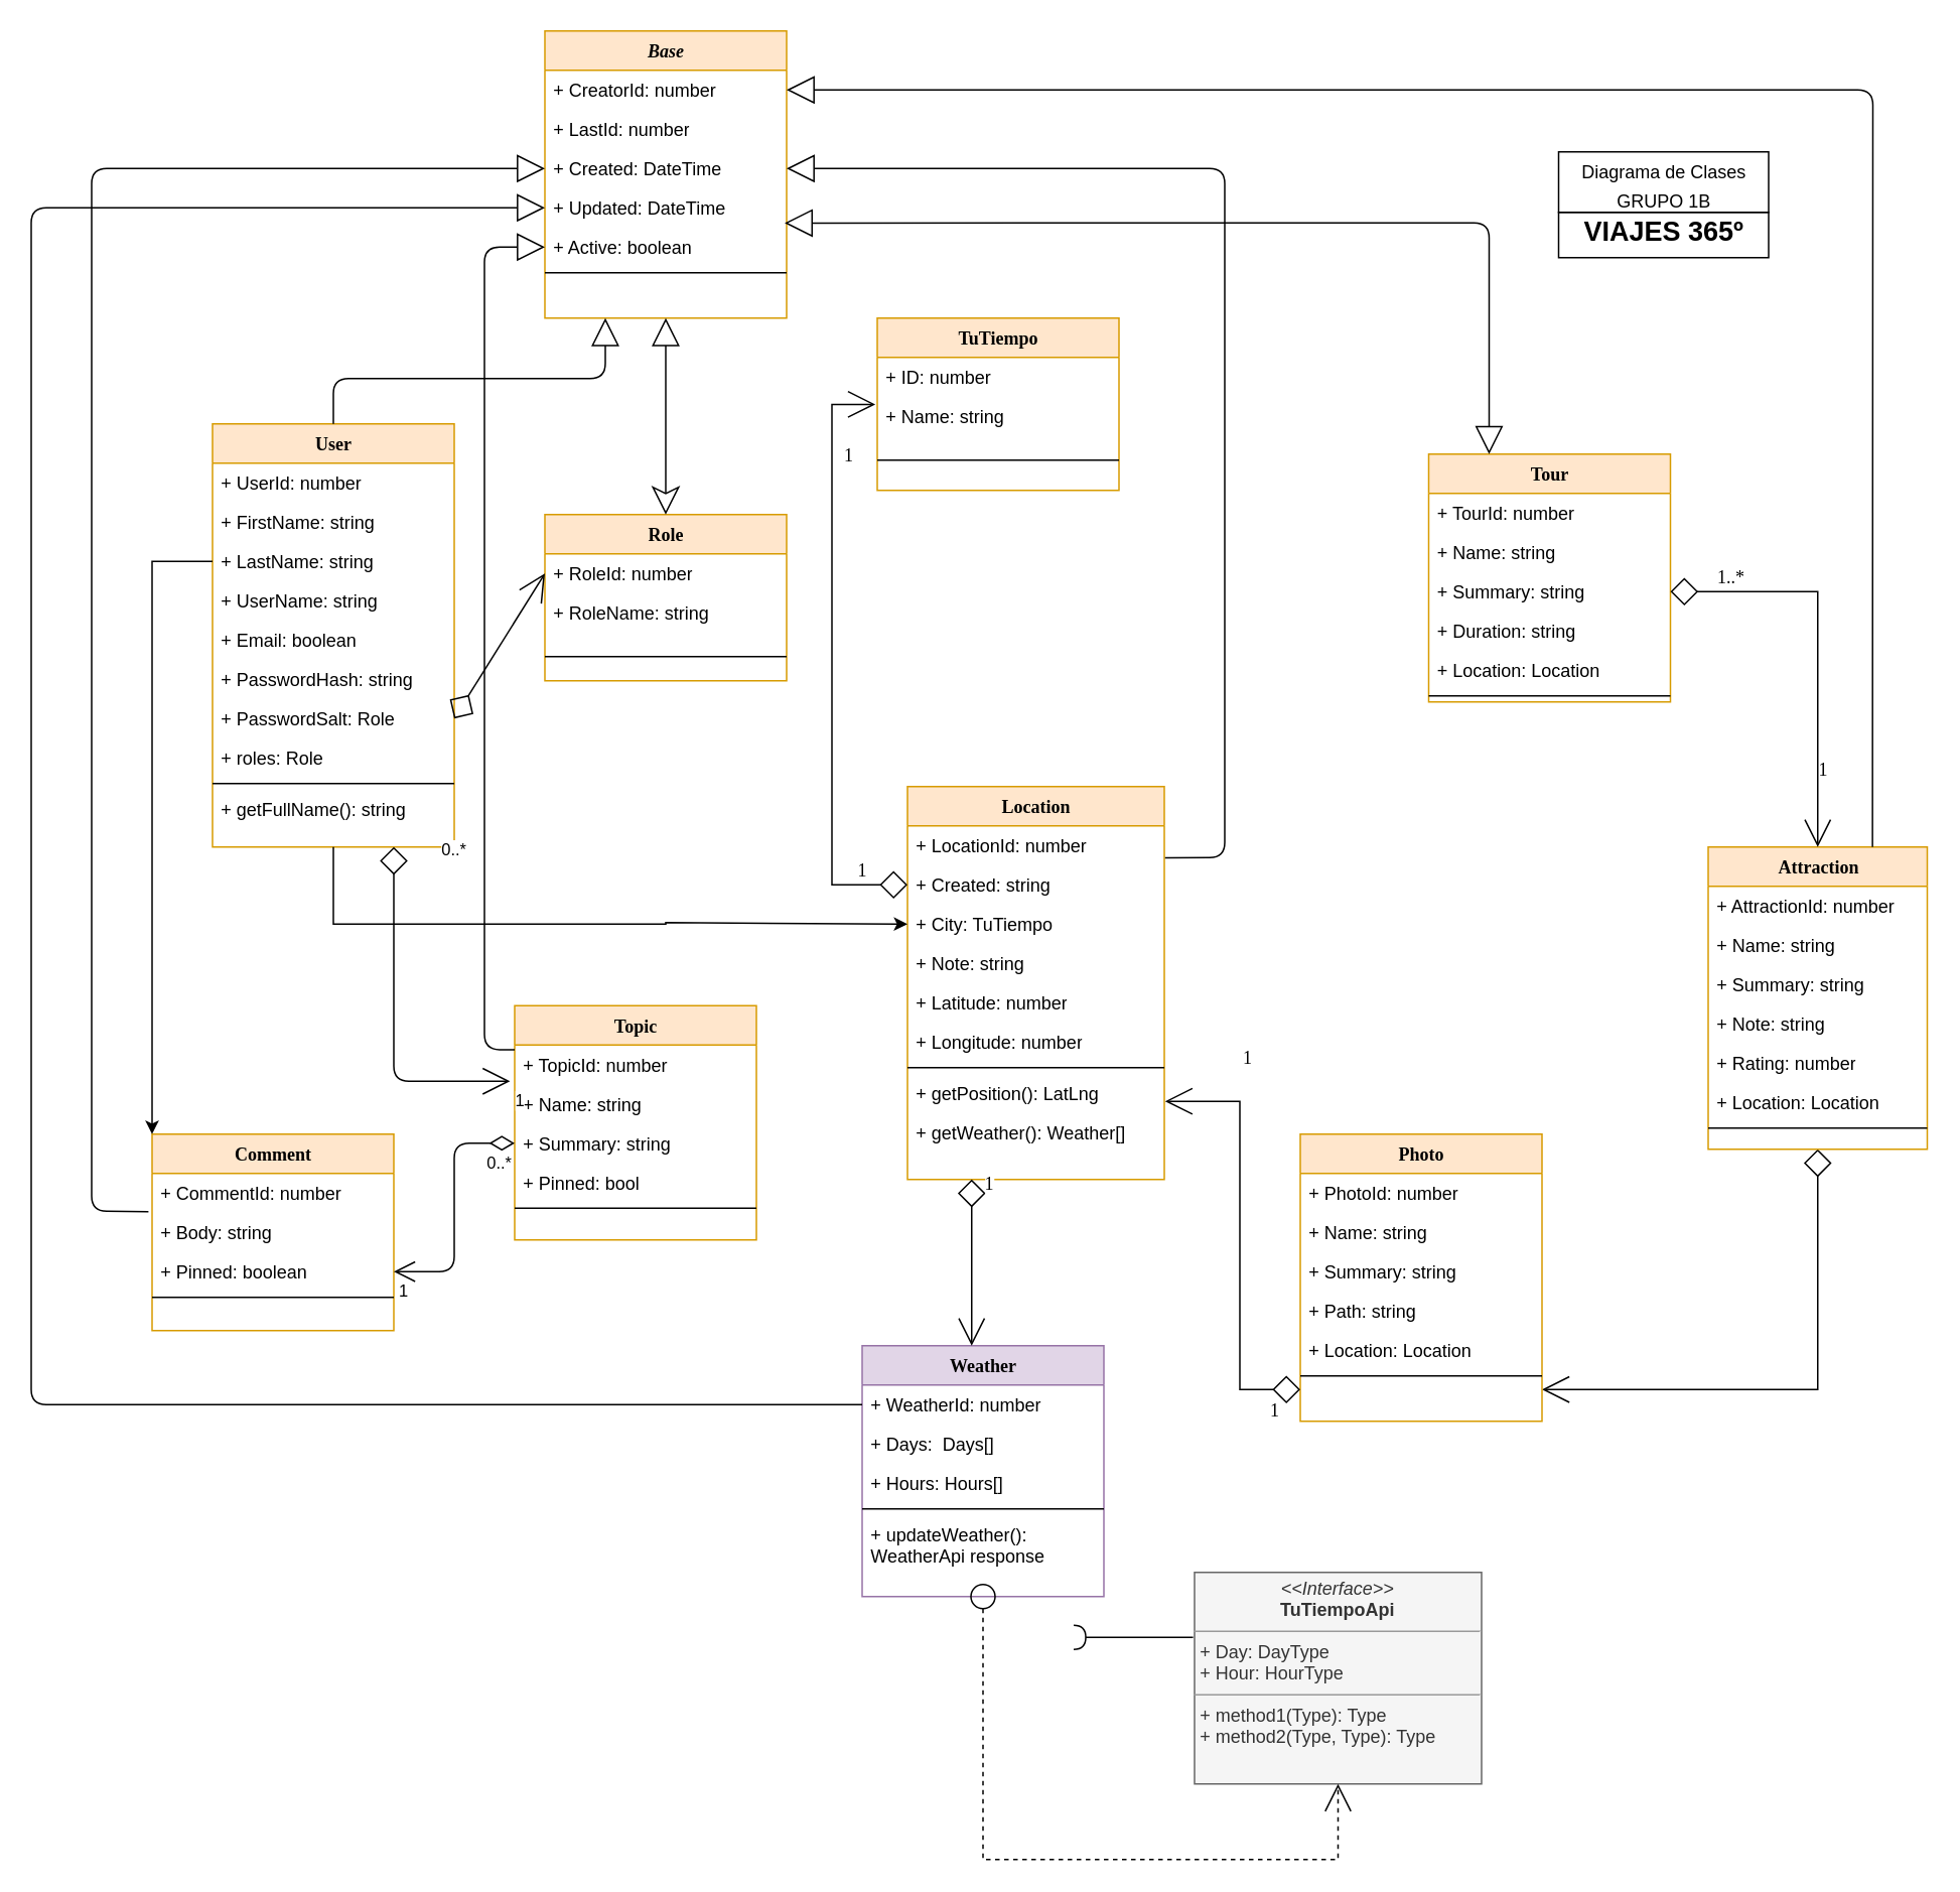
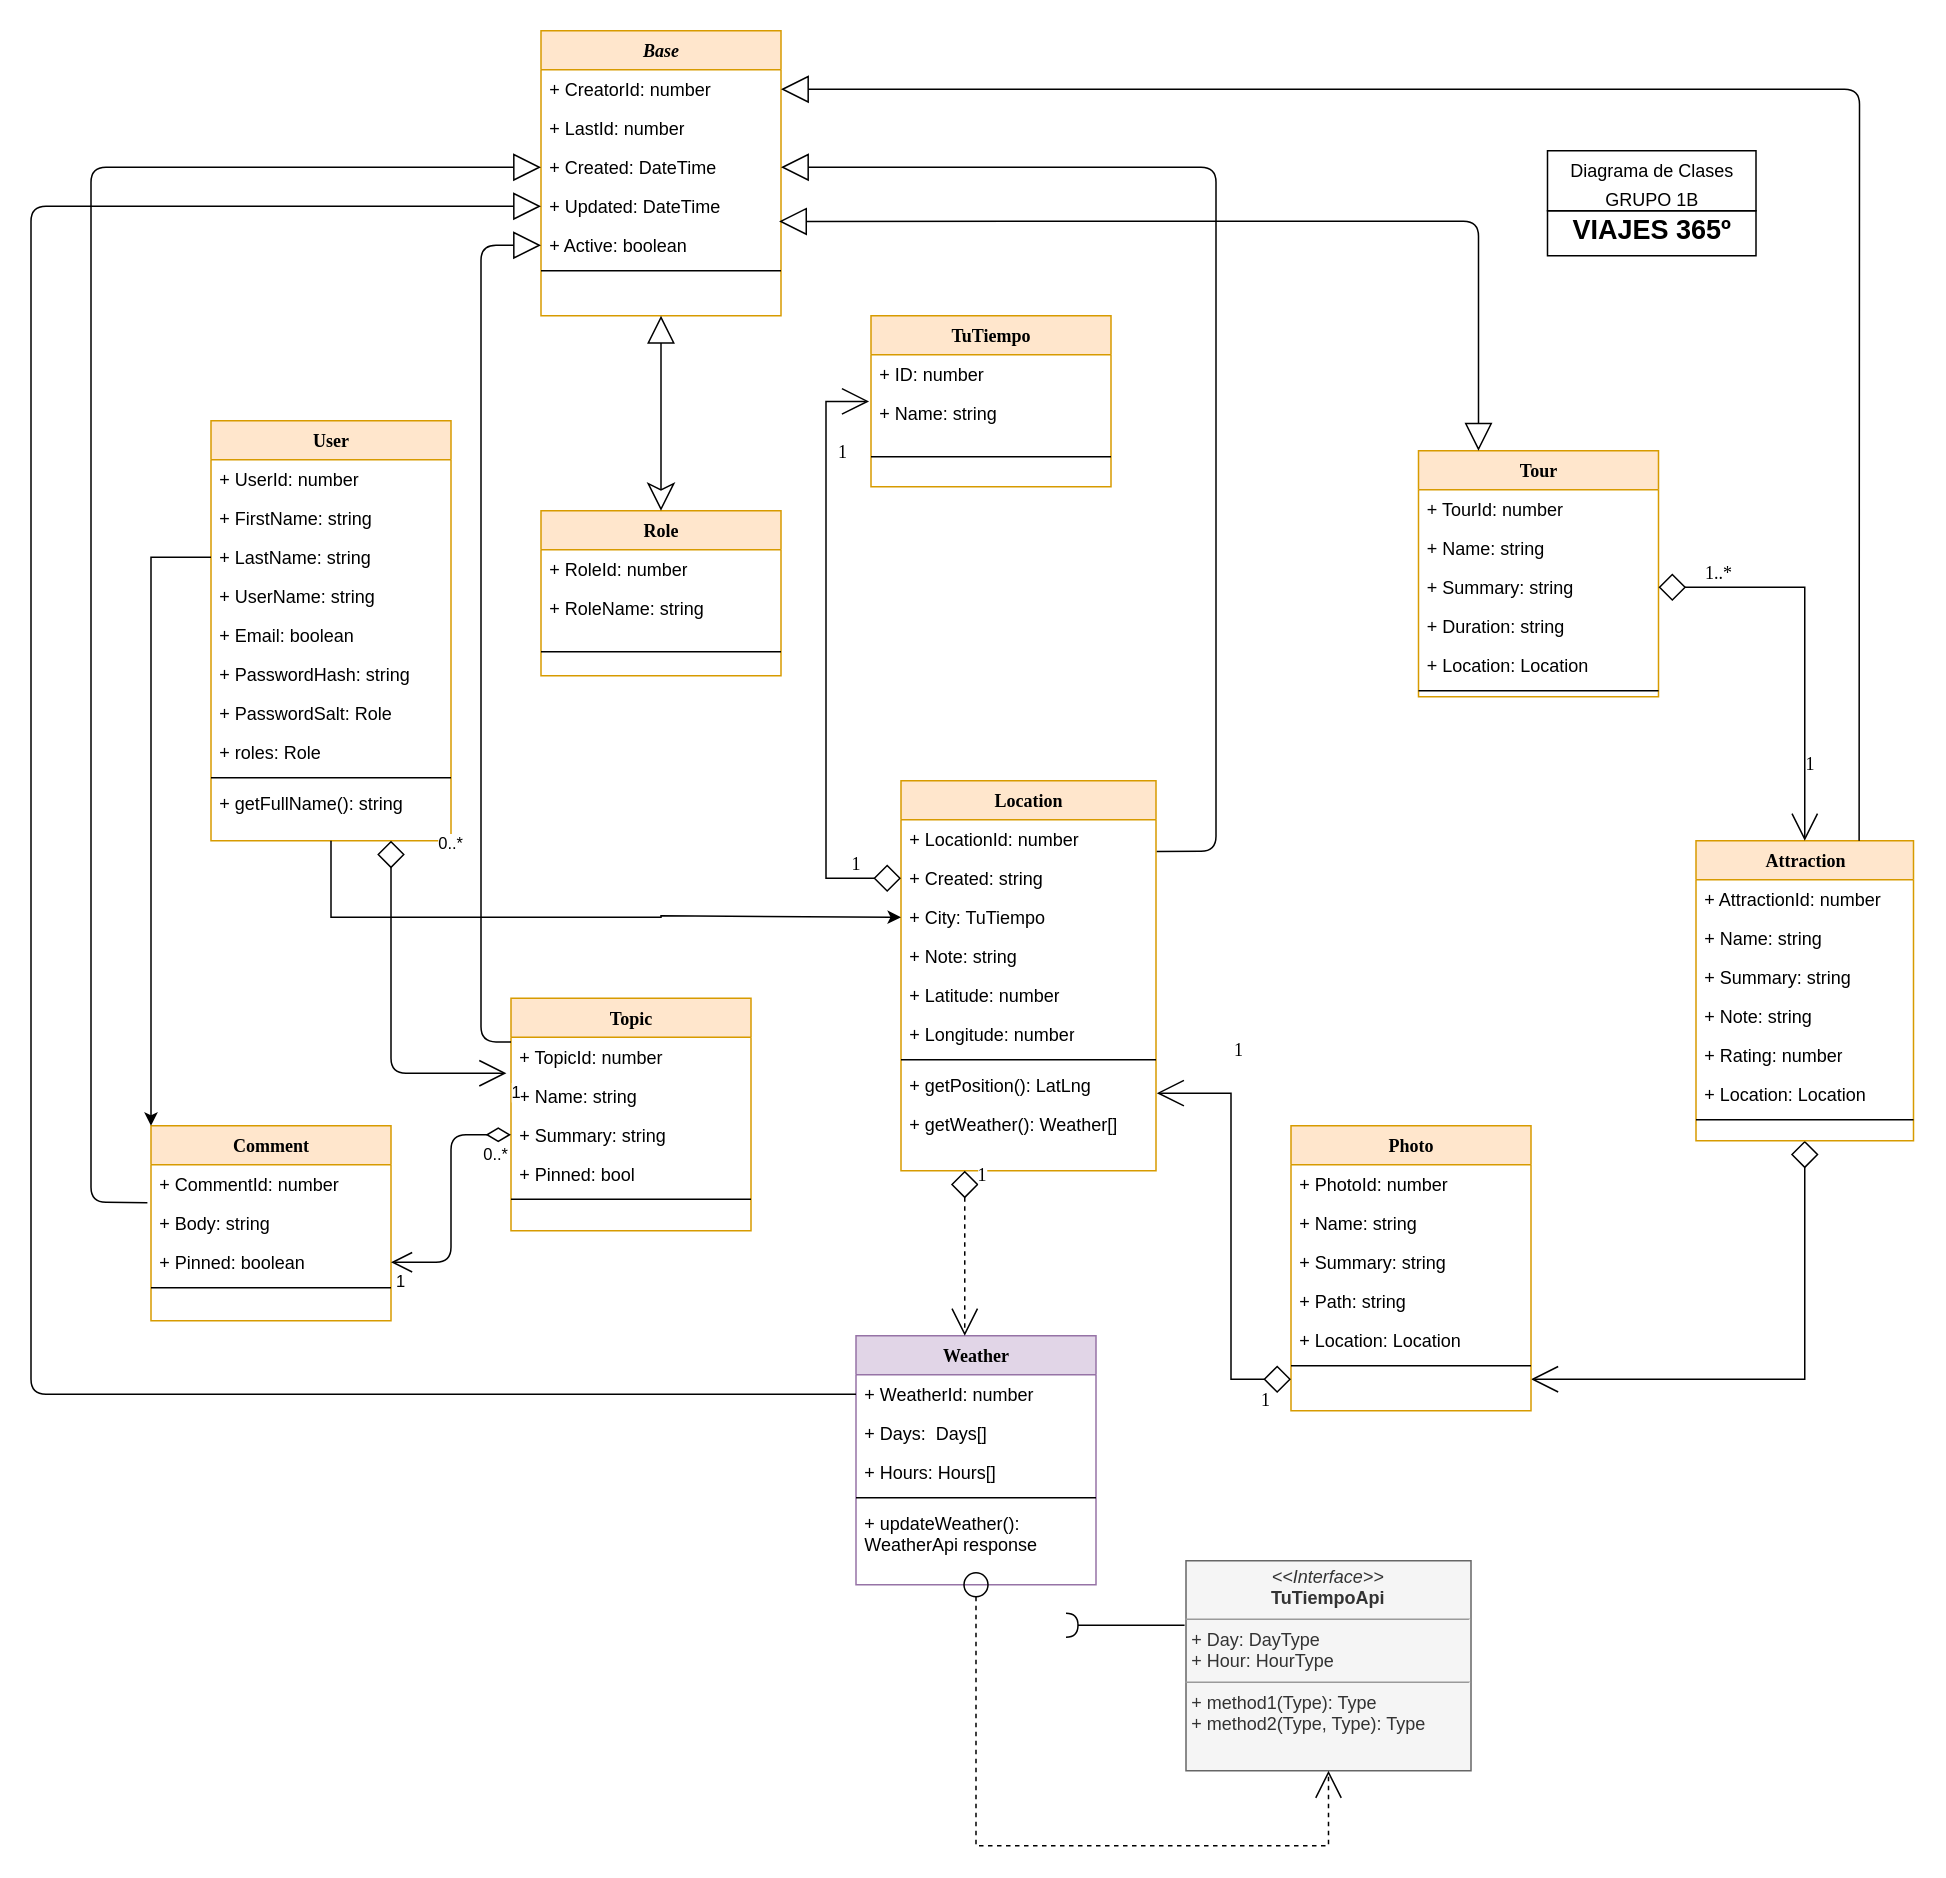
- <mxCell id="101" value="" style="endArrow=none;html=1;entryX=0.5;entryY=0;entryDx=0;entryDy=0;exitX=0.25;exitY=1;exitDx=0;exitDy=0;startArrow=block;startFill=0;targetPerimeterSpacing=0;endSize=16;startSize=16;endFill=0;" parent="1" source="94" target="11" edge="1"><mxGeometry width="50" height="50" relative="1" as="geometry"><mxPoint x="270" y="190" as="sourcePoint" /><mxPoint y="286" as="targetPoint" x="220" /><Array as="points"><mxPoint x="400" y="250" /><mxPoint y="250" x="220" /></Array></mxGeometry></mxCell>
- <mxCell id="55" value="" style="endArrow=diamond;html=1;entryX=1;entryY=0.5;entryDx=0;entryDy=0;exitX=0;exitY=0.5;exitDx=0;exitDy=0;startArrow=open;startFill=0;targetPerimeterSpacing=0;endSize=16;startSize=16;endFill=0;" parent="1" source="23" target="18" edge="1"><mxGeometry width="50" height="50" relative="1" as="geometry"><mxPoint x="405" y="929" as="sourcePoint" /><mxPoint x="465" y="881" as="targetPoint" /></mxGeometry></mxCell>
- <mxCell id="85" style="edgeStyle=orthogonalEdgeStyle;rounded=0;html=1;labelBackgroundColor=none;startArrow=diamond;startFill=0;startSize=16;endArrow=open;endFill=0;endSize=16;fontFamily=Verdana;fontSize=12;exitX=0.25;exitY=1;exitDx=0;exitDy=0;" parent="1" source="26" target="42" edge="1"><mxGeometry relative="1" as="geometry"><mxPoint x="650" y="890" as="sourcePoint" /><mxPoint x="760" y="727" as="targetPoint" /><Array as="points"><mxPoint x="642" y="850" /><mxPoint x="642" y="850" /></Array></mxGeometry></mxCell>
+ <mxCell id="85" style="edgeStyle=orthogonalEdgeStyle;rounded=0;html=1;labelBackgroundColor=none;startArrow=diamond;startFill=0;startSize=16;endArrow=open;endFill=0;endSize=16;fontFamily=Verdana;fontSize=12;exitX=0.25;exitY=1;exitDx=0;exitDy=0;dashed=1;" parent="1" source="26" target="42" edge="1"><mxGeometry relative="1" as="geometry"><mxPoint x="650" y="890" as="sourcePoint" /><mxPoint x="760" y="727" as="targetPoint" /><Array as="points"><mxPoint x="642" y="850" /><mxPoint x="642" y="850" /></Array></mxGeometry></mxCell>
